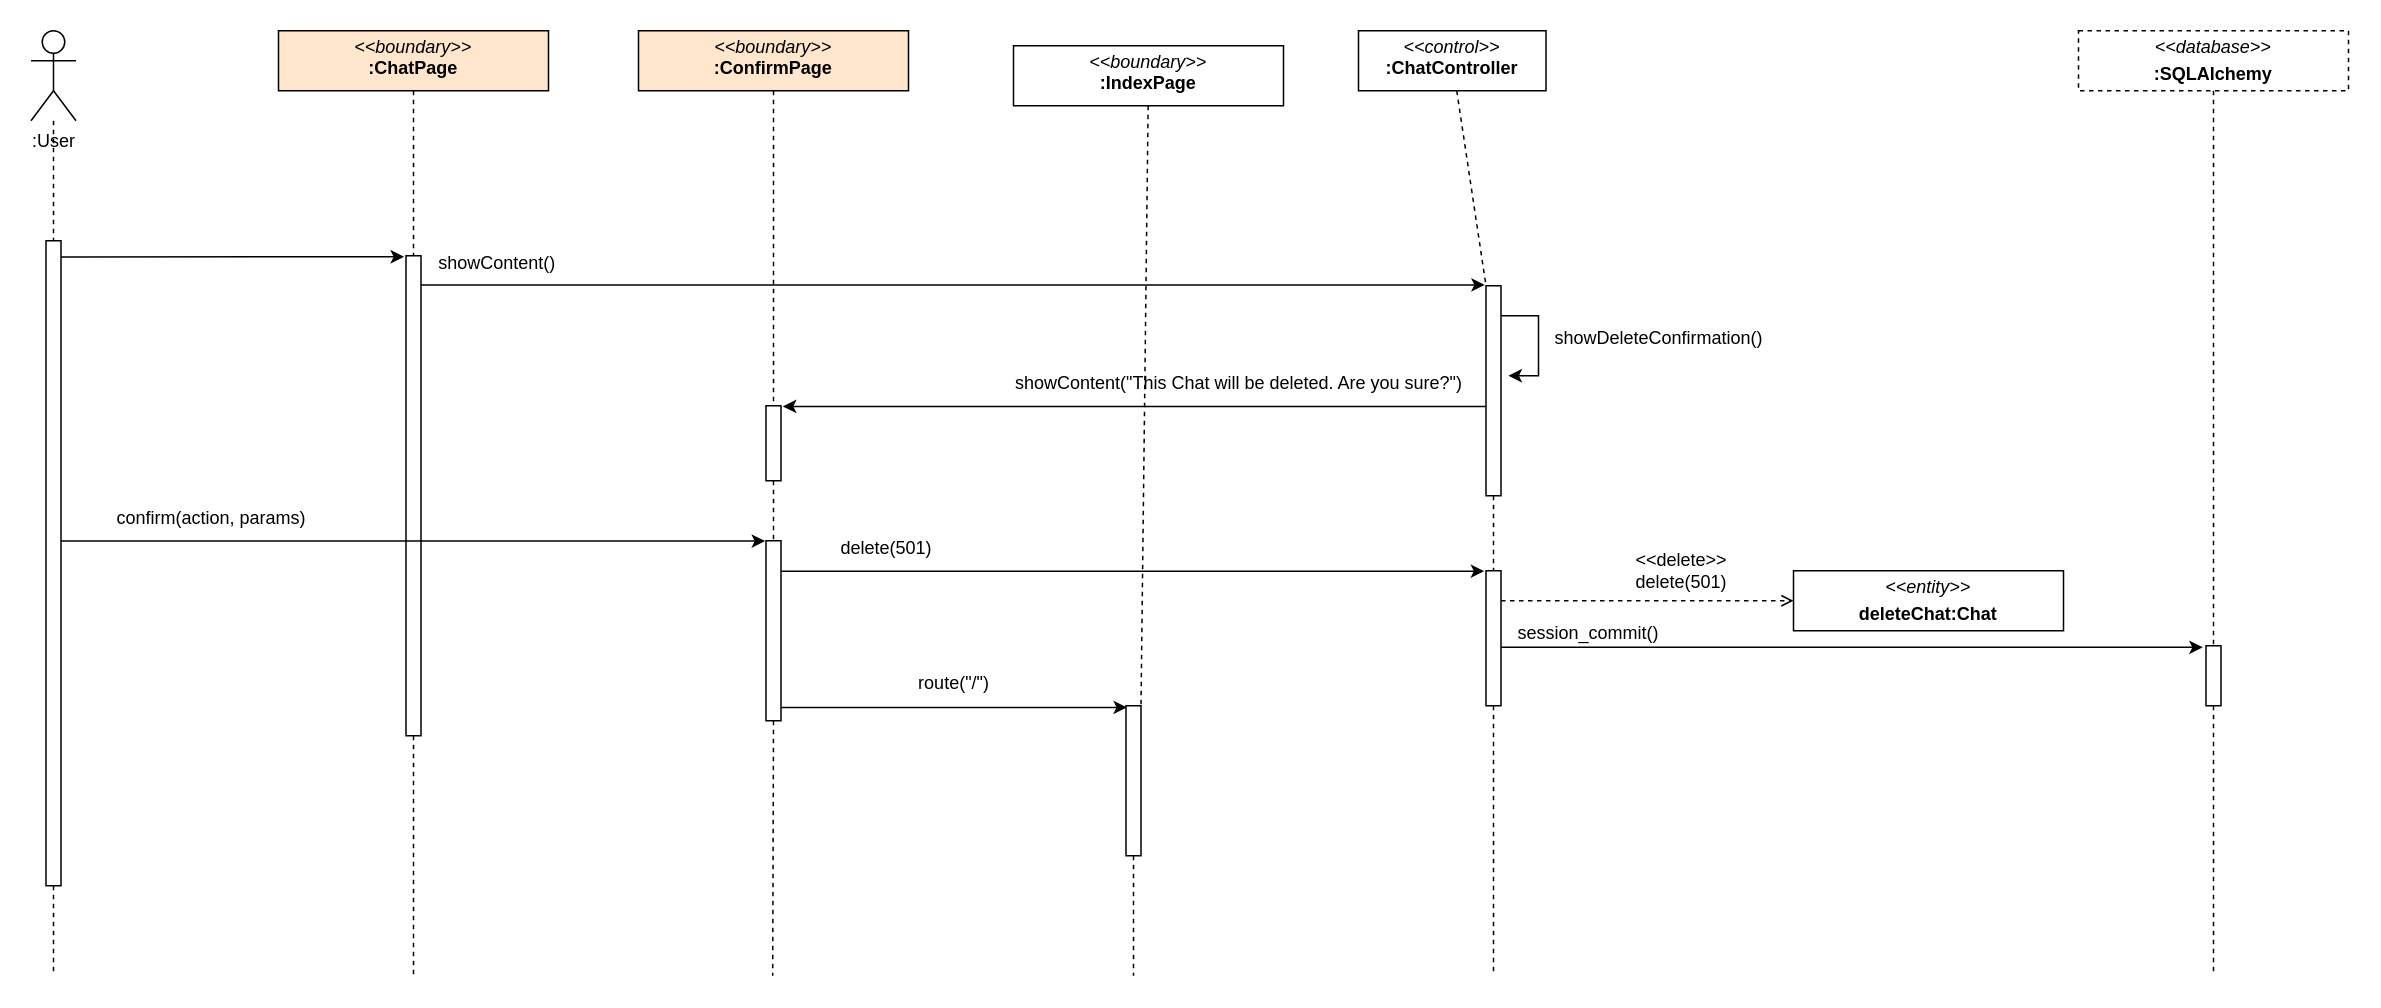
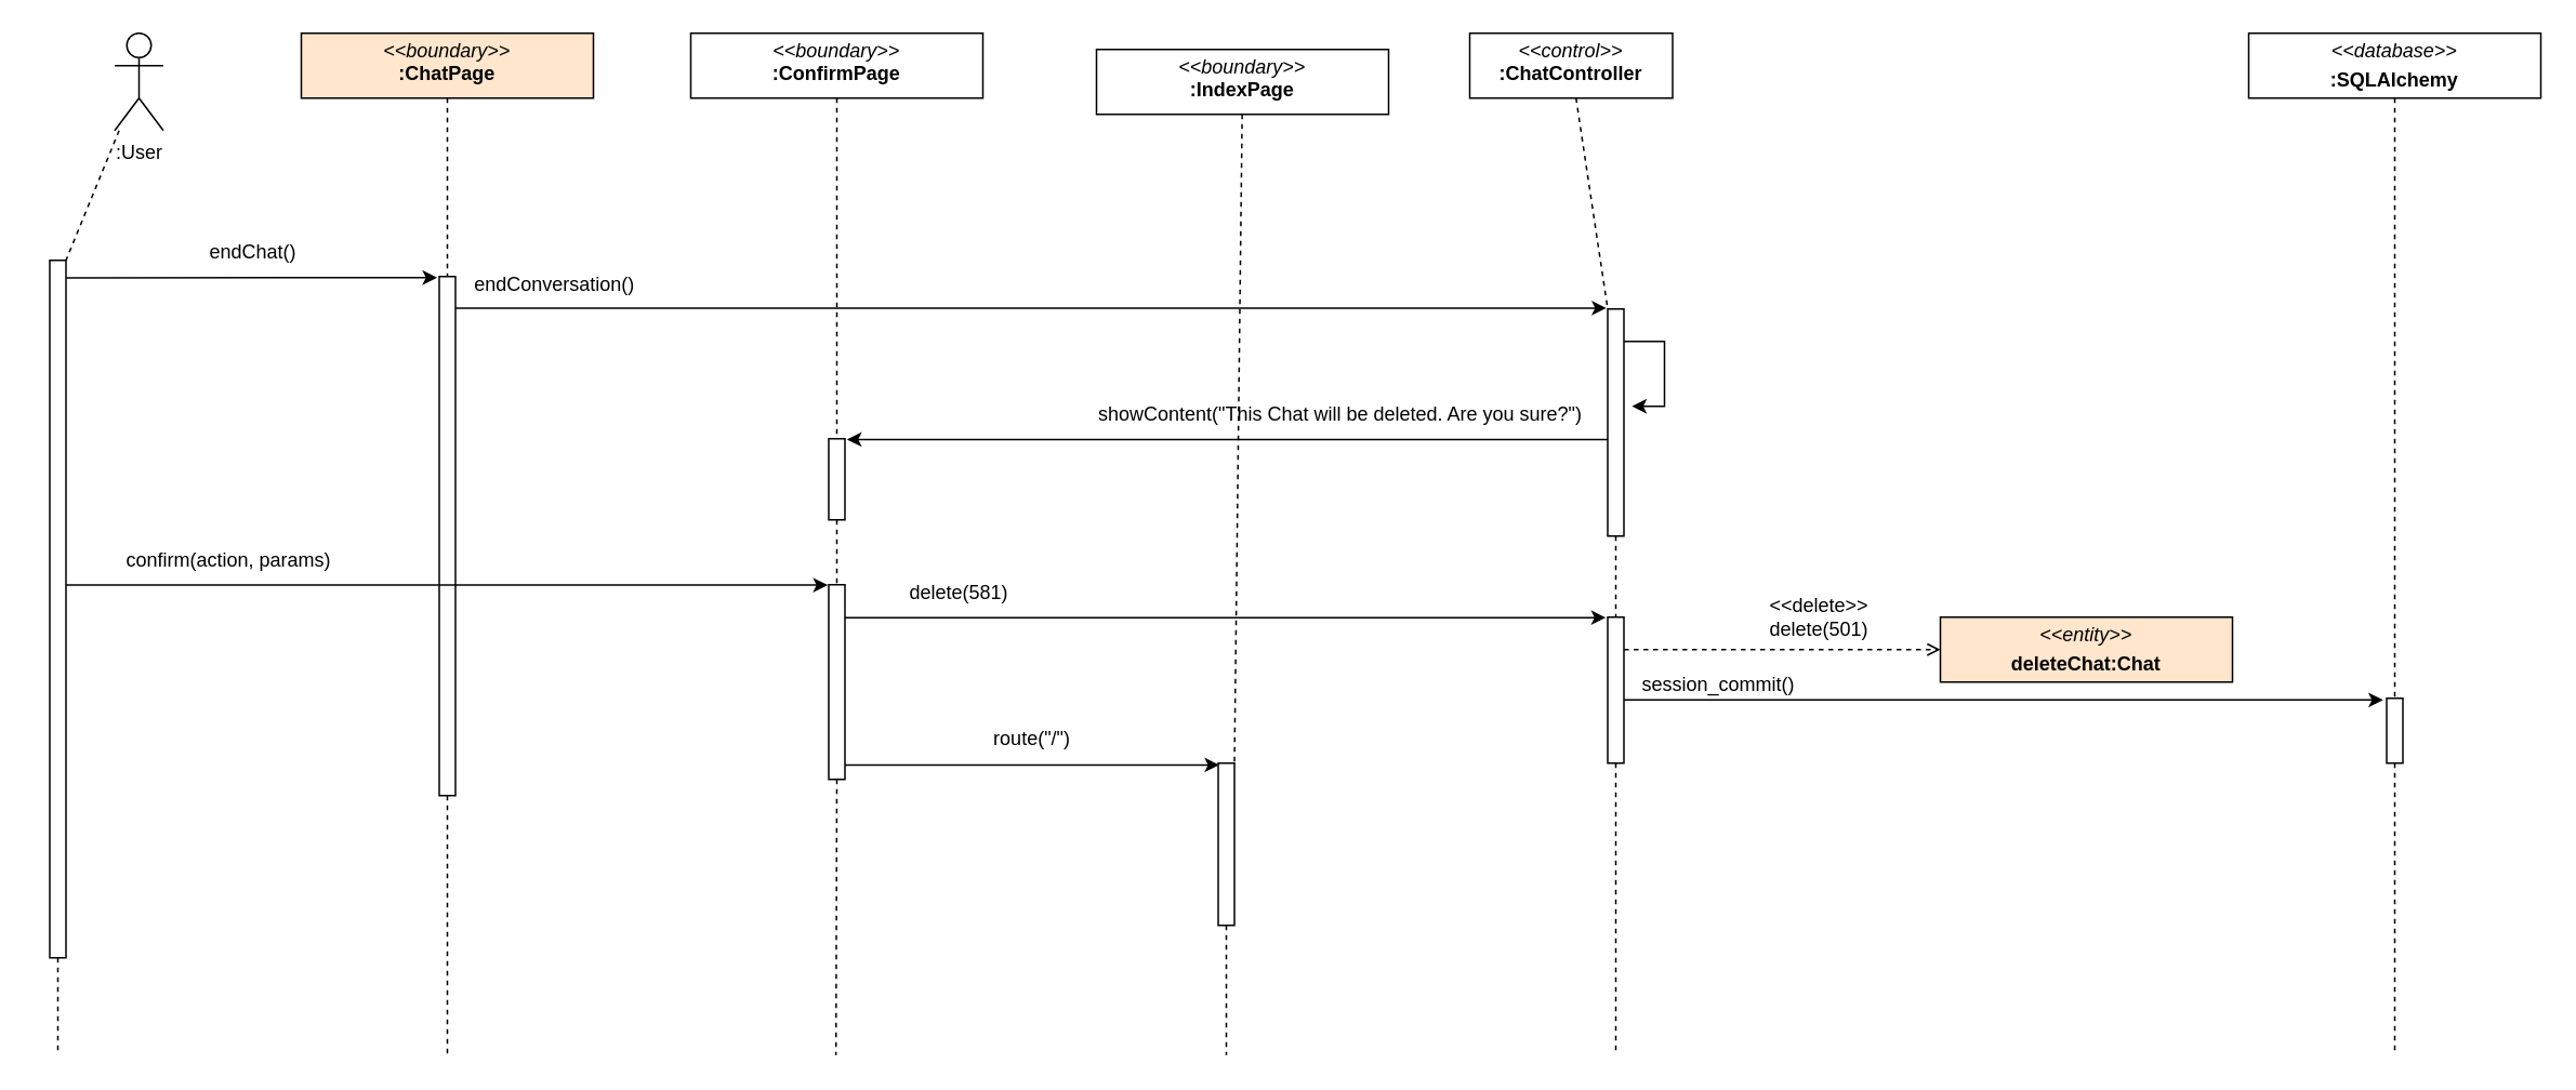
- <mxCell id="5" value="&lt;p style=&quot;margin:0px;margin-top:4px;text-align:center;&quot;&gt;&lt;i&gt;&amp;lt;&amp;lt;boundary&amp;gt;&amp;gt;&lt;/i&gt;&lt;br&gt;&lt;b&gt;:ConfirmPage&lt;/b&gt;&lt;/p&gt;" style="verticalAlign=top;align=left;overflow=fill;fontSize=12;fontFamily=Helvetica;html=1;fillColor=#ffe6cc;" parent="1" vertex="1"><mxGeometry x="425" y="20" width="180" height="40" as="geometry" /></mxCell>
+ <mxCell id="5" value="&lt;p style=&quot;margin:0px;margin-top:4px;text-align:center;&quot;&gt;&lt;i&gt;&amp;lt;&amp;lt;boundary&amp;gt;&amp;gt;&lt;/i&gt;&lt;br&gt;&lt;b&gt;:ConfirmPage&lt;/b&gt;&lt;/p&gt;" style="verticalAlign=top;align=left;overflow=fill;fontSize=12;fontFamily=Helvetica;html=1;" parent="1" vertex="1"><mxGeometry x="425" y="20" width="180" height="40" as="geometry" /></mxCell>
- <mxCell id="9" value="&lt;p style=&quot;margin:0px;margin-top:4px;text-align:center;&quot;&gt;&lt;i&gt;&amp;lt;&amp;lt;database&lt;/i&gt;&lt;i style=&quot;background-color: initial;&quot;&gt;&amp;gt;&amp;gt;&lt;/i&gt;&lt;/p&gt;&lt;p style=&quot;margin:0px;margin-top:4px;text-align:center;&quot;&gt;&lt;b&gt;:SQLAlchemy&lt;/b&gt;&lt;/p&gt;" style="verticalAlign=top;align=left;overflow=fill;fontSize=12;fontFamily=Helvetica;html=1;dashed=1;" parent="1" vertex="1"><mxGeometry x="1385" y="20" width="180" height="40" as="geometry" /></mxCell>
+ <mxCell id="9" value="&lt;p style=&quot;margin:0px;margin-top:4px;text-align:center;&quot;&gt;&lt;i&gt;&amp;lt;&amp;lt;database&lt;/i&gt;&lt;i style=&quot;background-color: initial;&quot;&gt;&amp;gt;&amp;gt;&lt;/i&gt;&lt;/p&gt;&lt;p style=&quot;margin:0px;margin-top:4px;text-align:center;&quot;&gt;&lt;b&gt;:SQLAlchemy&lt;/b&gt;&lt;/p&gt;" style="verticalAlign=top;align=left;overflow=fill;fontSize=12;fontFamily=Helvetica;html=1;" parent="1" vertex="1"><mxGeometry x="1385" y="20" width="180" height="40" as="geometry" /></mxCell>
- <mxCell id="24" value=":User" style="shape=umlActor;verticalLabelPosition=bottom;verticalAlign=top;html=1;outlineConnect=0;" parent="1" vertex="1"><mxGeometry x="20" y="20" width="30" height="60" as="geometry" /></mxCell>
+ <mxCell id="24" value=":User" style="shape=umlActor;verticalLabelPosition=bottom;verticalAlign=top;html=1;outlineConnect=0;" parent="1" vertex="1"><mxGeometry x="70" y="20" width="30" height="60" as="geometry" /></mxCell>
+ <mxCell id="28" value="endChat()" style="text;html=1;align=center;verticalAlign=middle;resizable=0;points=[];autosize=1;strokeColor=none;fillColor=none;" parent="1" vertex="1"><mxGeometry x="115" y="140" width="80" height="30" as="geometry" /></mxCell>
- <mxCell id="29" value="showContent()" style="text;html=1;align=left;verticalAlign=middle;resizable=0;points=[];autosize=1;strokeColor=none;fillColor=none;" parent="1" vertex="1"><mxGeometry x="290" y="160" width="120" height="30" as="geometry" /></mxCell>
+ <mxCell id="29" value="endConversation()" style="text;html=1;align=left;verticalAlign=middle;resizable=0;points=[];autosize=1;strokeColor=none;fillColor=none;" parent="1" vertex="1"><mxGeometry x="290" y="160" width="120" height="30" as="geometry" /></mxCell>
- <mxCell id="30" value="showDeleteConfirmation()" style="text;html=1;align=center;verticalAlign=middle;resizable=0;points=[];autosize=1;strokeColor=none;fillColor=none;" parent="1" vertex="1"><mxGeometry x="1025" y="210" width="160" height="30" as="geometry" /></mxCell>
- <mxCell id="41" value="delete(501)" style="text;html=1;align=center;verticalAlign=middle;resizable=0;points=[];autosize=1;strokeColor=none;fillColor=none;" parent="1" vertex="1"><mxGeometry x="550" y="350" width="80" height="30" as="geometry" /></mxCell>
+ <mxCell id="41" value="delete(581)" style="text;html=1;align=center;verticalAlign=middle;resizable=0;points=[];autosize=1;strokeColor=none;fillColor=none;" parent="1" vertex="1"><mxGeometry x="550" y="350" width="80" height="30" as="geometry" /></mxCell>
- <mxCell id="10" value="&lt;p style=&quot;margin:0px;margin-top:4px;text-align:center;&quot;&gt;&lt;i&gt;&amp;lt;&amp;lt;entity&lt;/i&gt;&lt;i style=&quot;background-color: initial;&quot;&gt;&amp;gt;&amp;gt;&lt;/i&gt;&lt;/p&gt;&lt;p style=&quot;margin:0px;margin-top:4px;text-align:center;&quot;&gt;&lt;b&gt;deleteChat:Chat&lt;/b&gt;&lt;/p&gt;" style="verticalAlign=top;align=left;overflow=fill;fontSize=12;fontFamily=Helvetica;html=1;" parent="1" vertex="1"><mxGeometry x="1195" y="380" width="180" height="40" as="geometry" /></mxCell>
+ <mxCell id="10" value="&lt;p style=&quot;margin:0px;margin-top:4px;text-align:center;&quot;&gt;&lt;i&gt;&amp;lt;&amp;lt;entity&lt;/i&gt;&lt;i style=&quot;background-color: initial;&quot;&gt;&amp;gt;&amp;gt;&lt;/i&gt;&lt;/p&gt;&lt;p style=&quot;margin:0px;margin-top:4px;text-align:center;&quot;&gt;&lt;b&gt;deleteChat:Chat&lt;/b&gt;&lt;/p&gt;" style="verticalAlign=top;align=left;overflow=fill;fontSize=12;fontFamily=Helvetica;html=1;fillColor=#ffe6cc;" parent="1" vertex="1"><mxGeometry x="1195" y="380" width="180" height="40" as="geometry" /></mxCell>
